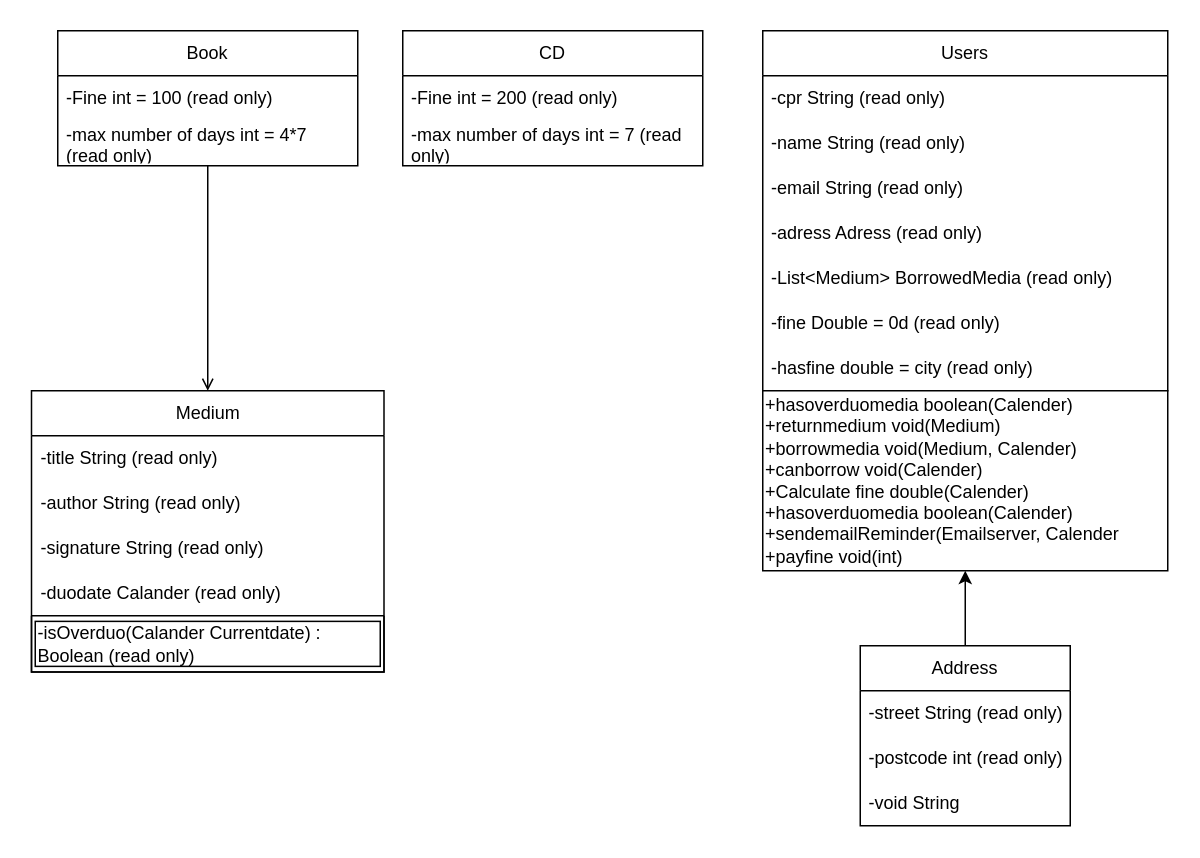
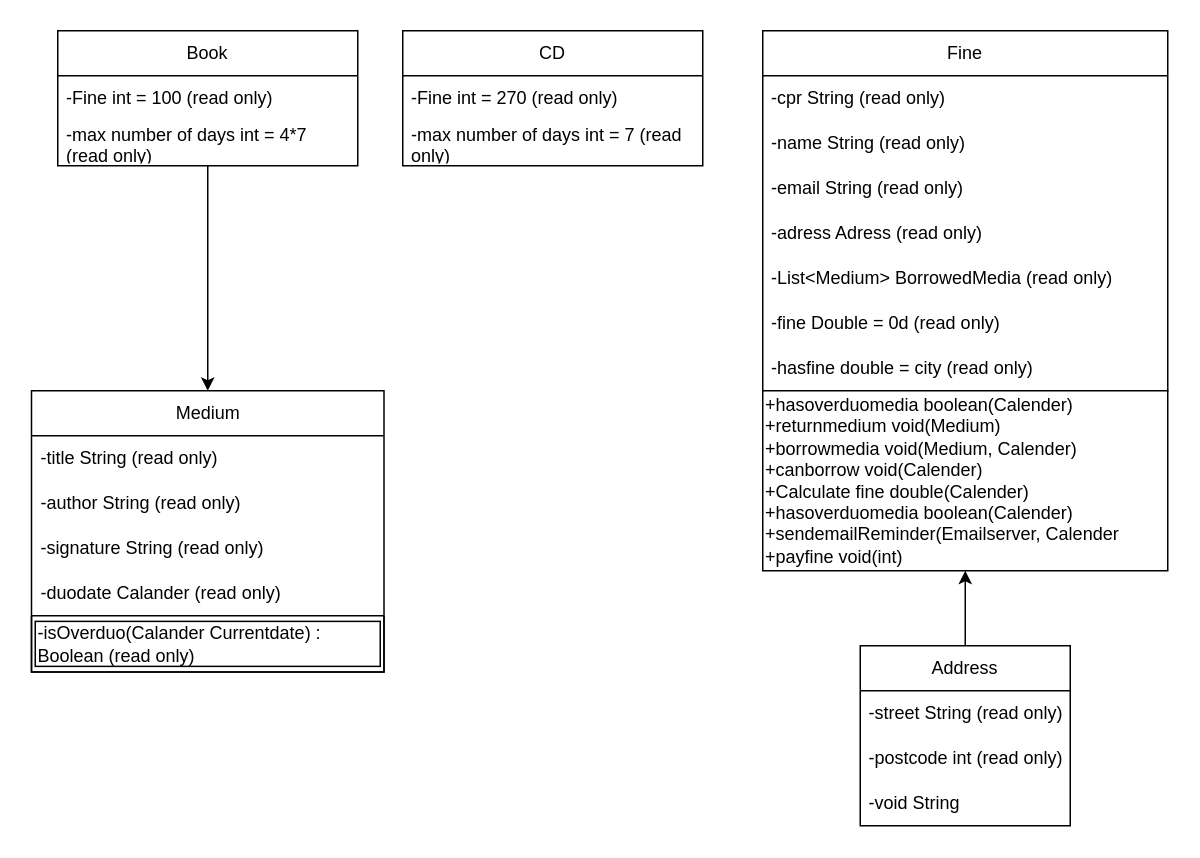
- <mxCell id="16" value="Users" style="swimlane;fontStyle=0;childLayout=stackLayout;horizontal=1;startSize=30;horizontalStack=0;resizeParent=1;resizeParentMax=0;resizeLast=0;collapsible=1;marginBottom=0;whiteSpace=wrap;html=1;labelBackgroundColor=none;labelBorderColor=none;" vertex="1" parent="1"><mxGeometry x="508" y="20" width="270" height="240" as="geometry" /></mxCell>
+ <mxCell id="16" value="Fine" style="swimlane;fontStyle=0;childLayout=stackLayout;horizontal=1;startSize=30;horizontalStack=0;resizeParent=1;resizeParentMax=0;resizeLast=0;collapsible=1;marginBottom=0;whiteSpace=wrap;html=1;labelBackgroundColor=none;labelBorderColor=none;" vertex="1" parent="1"><mxGeometry x="508" y="20" width="270" height="240" as="geometry" /></mxCell>
- <mxCell id="7" value="-Fine int = 200 (read only)" style="text;strokeColor=none;fillColor=none;align=left;verticalAlign=middle;spacingLeft=4;spacingRight=4;overflow=hidden;points=[[0,0.5],[1,0.5]];portConstraint=eastwest;rotatable=0;whiteSpace=wrap;html=1;" vertex="1" parent="6"><mxGeometry y="30" width="200" height="30" as="geometry" /></mxCell>
+ <mxCell id="7" value="-Fine int = 270 (read only)" style="text;strokeColor=none;fillColor=none;align=left;verticalAlign=middle;spacingLeft=4;spacingRight=4;overflow=hidden;points=[[0,0.5],[1,0.5]];portConstraint=eastwest;rotatable=0;whiteSpace=wrap;html=1;" vertex="1" parent="6"><mxGeometry y="30" width="200" height="30" as="geometry" /></mxCell>
- <mxCell id="2" style="edgeStyle=orthogonalEdgeStyle;rounded=0;orthogonalLoop=1;jettySize=auto;html=1;entryX=0.5;entryY=0;entryDx=0;entryDy=0;endArrow=open;" edge="1" parent="1" source="3" target="9"><mxGeometry relative="1" as="geometry" /></mxCell>
+ <mxCell id="2" style="edgeStyle=orthogonalEdgeStyle;rounded=0;orthogonalLoop=1;jettySize=auto;html=1;entryX=0.5;entryY=0;entryDx=0;entryDy=0;" edge="1" parent="1" source="3" target="9"><mxGeometry relative="1" as="geometry" /></mxCell>
